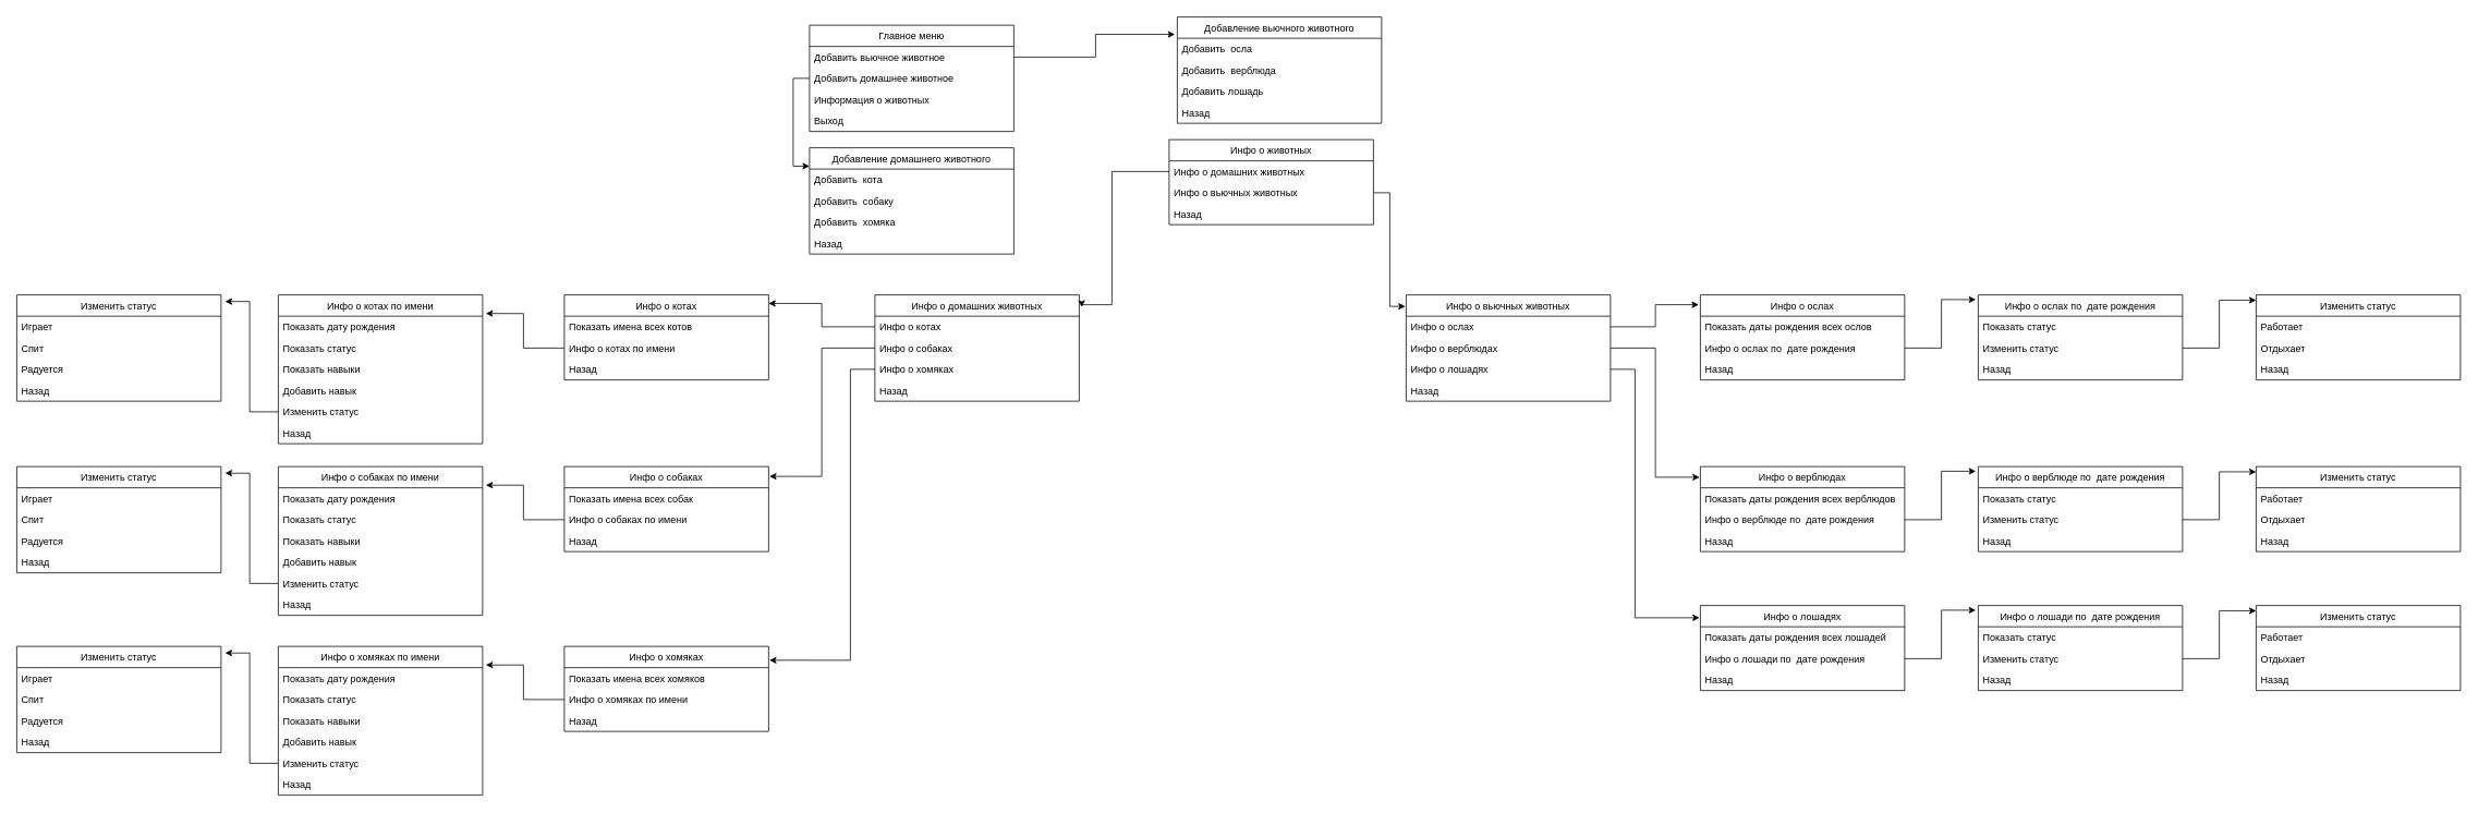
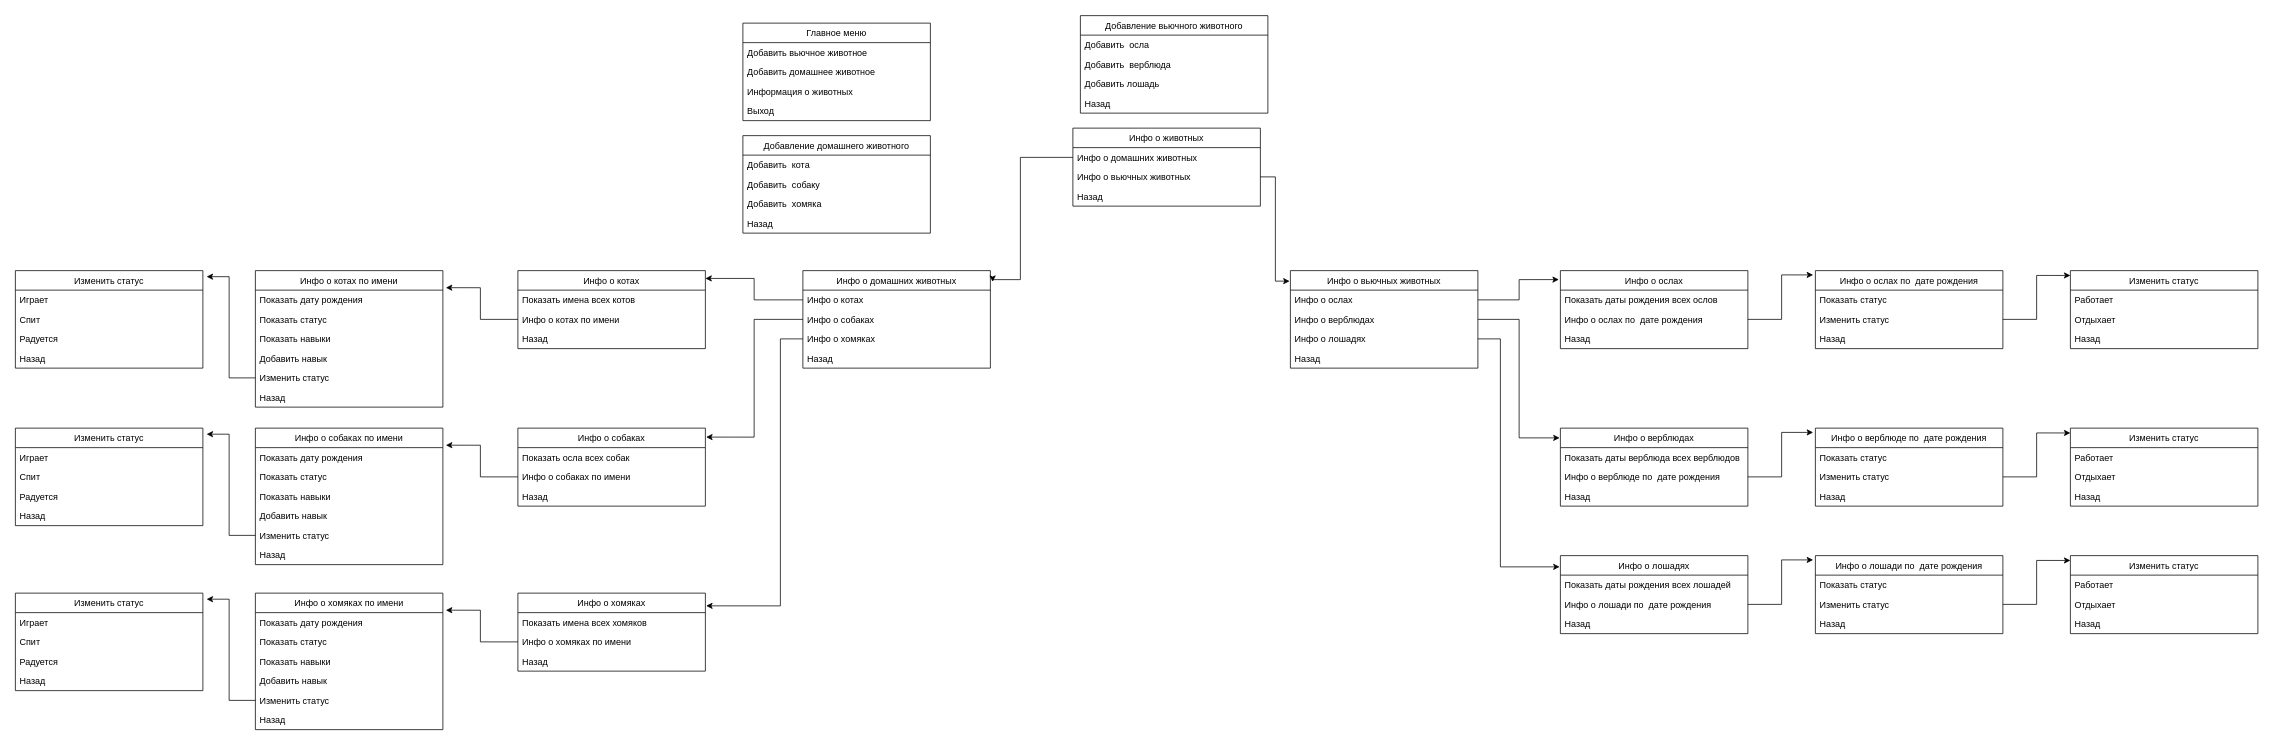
- <mxCell id="12" style="edgeStyle=orthogonalEdgeStyle;rounded=0;orthogonalLoop=1;jettySize=auto;html=1;entryX=-0.012;entryY=0.163;entryDx=0;entryDy=0;entryPerimeter=0;" parent="1" source="3" target="7" edge="1"><mxGeometry relative="1" as="geometry" /></mxCell>
- <mxCell id="18" style="edgeStyle=orthogonalEdgeStyle;rounded=0;orthogonalLoop=1;jettySize=auto;html=1;entryX=0;entryY=0.173;entryDx=0;entryDy=0;entryPerimeter=0;" parent="1" source="4" target="13" edge="1"><mxGeometry relative="1" as="geometry" /></mxCell>
- <mxCell id="55" value="Показать имена всех собак" style="text;strokeColor=none;fillColor=none;align=left;verticalAlign=top;spacingLeft=4;spacingRight=4;overflow=hidden;rotatable=0;points=[[0,0.5],[1,0.5]];portConstraint=eastwest;" vertex="1" parent="54"><mxGeometry y="26" width="250" height="26" as="geometry" /></mxCell>
+ <mxCell id="55" value="Показать осла всех собак" style="text;strokeColor=none;fillColor=none;align=left;verticalAlign=top;spacingLeft=4;spacingRight=4;overflow=hidden;rotatable=0;points=[[0,0.5],[1,0.5]];portConstraint=eastwest;" vertex="1" parent="54"><mxGeometry y="26" width="250" height="26" as="geometry" /></mxCell>
- <mxCell id="108" value="Показать даты рождения всех верблюдов" style="text;strokeColor=none;fillColor=none;align=left;verticalAlign=top;spacingLeft=4;spacingRight=4;overflow=hidden;rotatable=0;points=[[0,0.5],[1,0.5]];portConstraint=eastwest;" vertex="1" parent="107"><mxGeometry y="26" width="250" height="26" as="geometry" /></mxCell>
+ <mxCell id="108" value="Показать даты верблюда всех верблюдов" style="text;strokeColor=none;fillColor=none;align=left;verticalAlign=top;spacingLeft=4;spacingRight=4;overflow=hidden;rotatable=0;points=[[0,0.5],[1,0.5]];portConstraint=eastwest;" vertex="1" parent="107"><mxGeometry y="26" width="250" height="26" as="geometry" /></mxCell>
